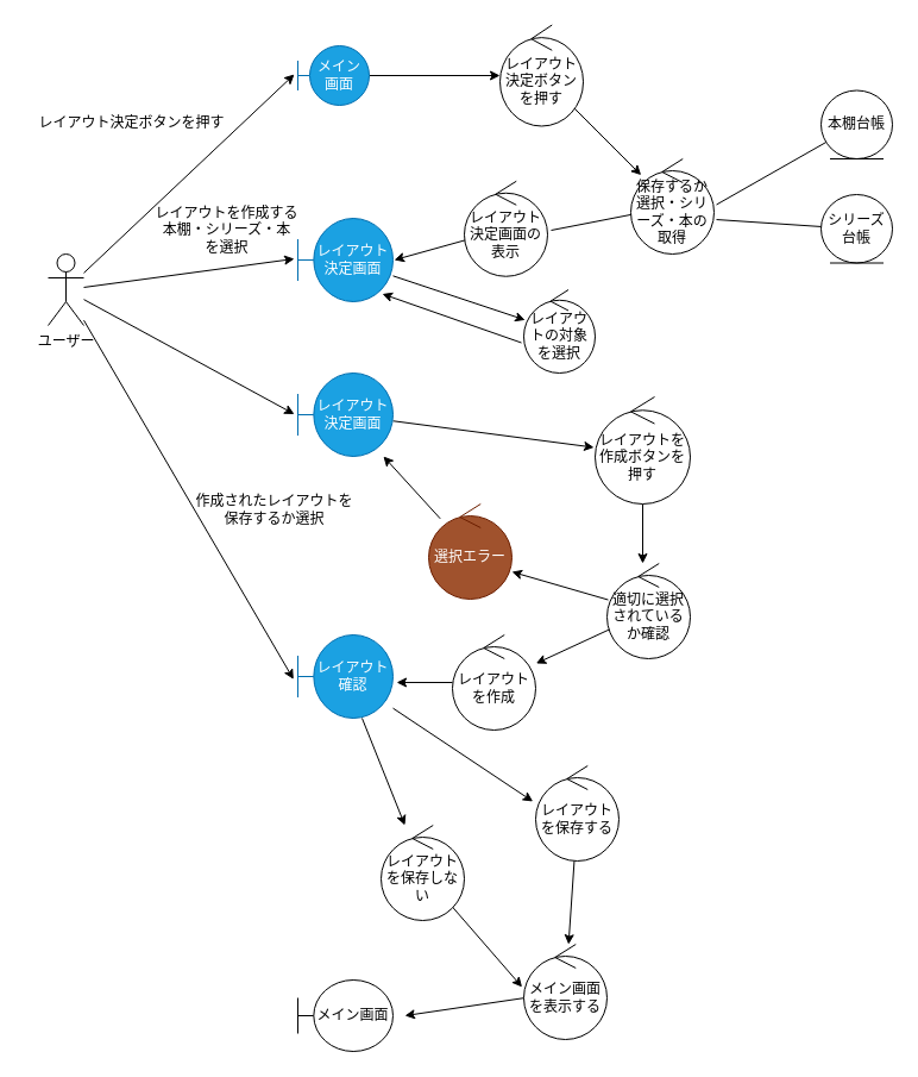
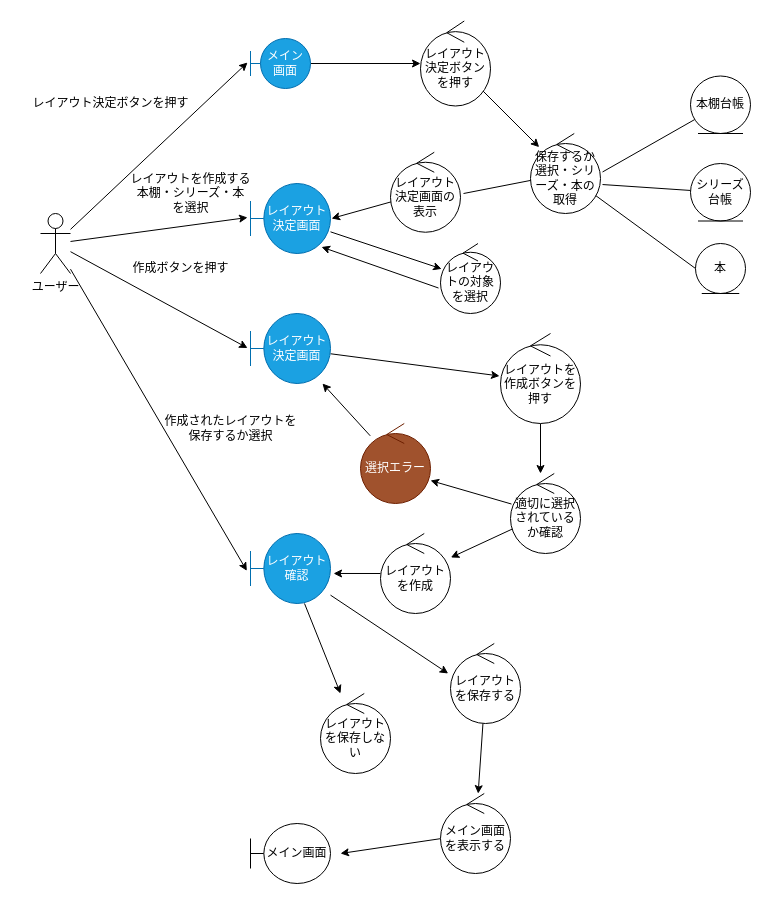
+ <mxCell id="11" style="edgeStyle=none;html=1;entryX=0;entryY=0.5;entryDx=0;entryDy=0;endArrow=none;endFill=0;" parent="1" source="13" target="18" edge="1"><mxGeometry relative="1" as="geometry" /></mxCell>
+ <mxCell id="29" value="作成ボタンを押す" style="text;html=1;align=center;verticalAlign=middle;resizable=0;points=[];autosize=1;strokeColor=none;fillColor=none;" parent="1" vertex="1"><mxGeometry x="120" y="253" width="120" height="30" as="geometry" /></mxCell>
+ <mxCell id="18" value="本" style="ellipse;shape=umlEntity;whiteSpace=wrap;html=1;" parent="1" vertex="1"><mxGeometry x="695" y="243" width="50" height="50" as="geometry" /></mxCell>
- <mxCell id="45" style="edgeStyle=none;html=1;entryX=-0.021;entryY=0.449;entryDx=0;entryDy=0;entryPerimeter=0;endArrow=classic;endFill=1;" parent="1" source="46" target="48" edge="1"><mxGeometry relative="1" as="geometry" /></mxCell>
